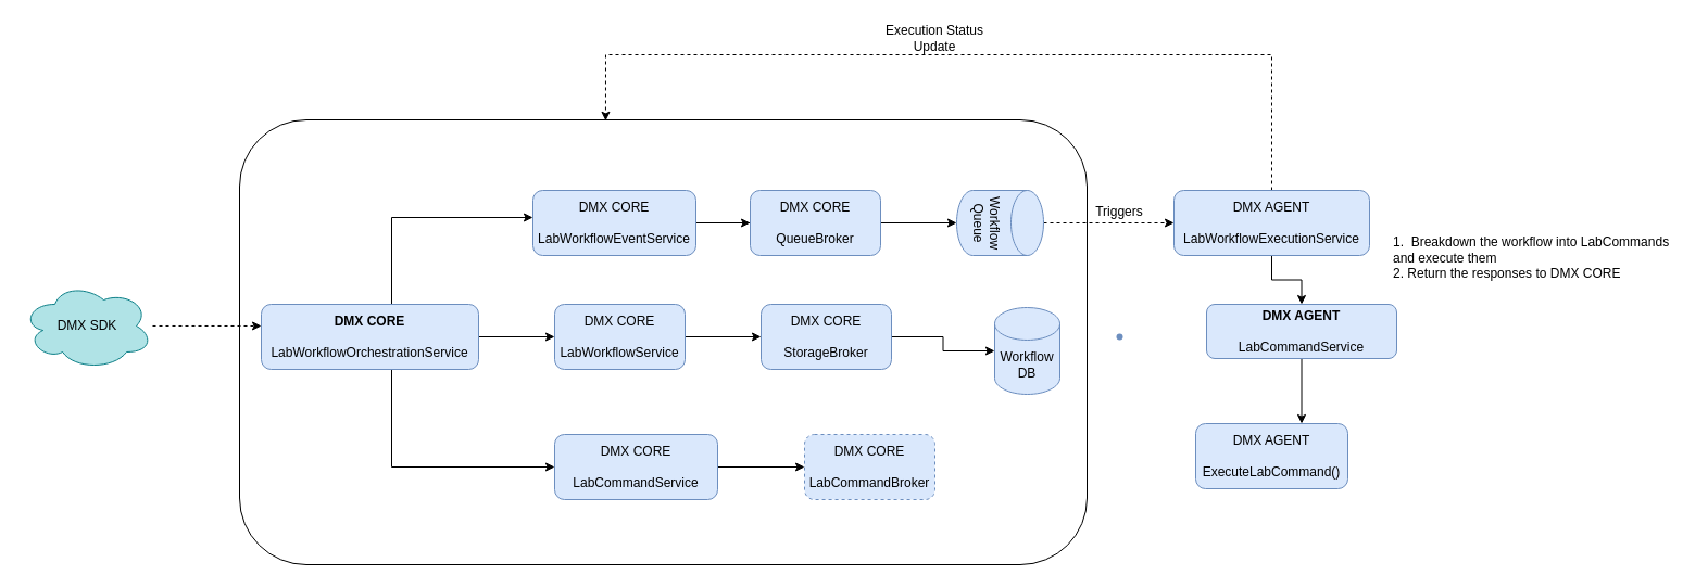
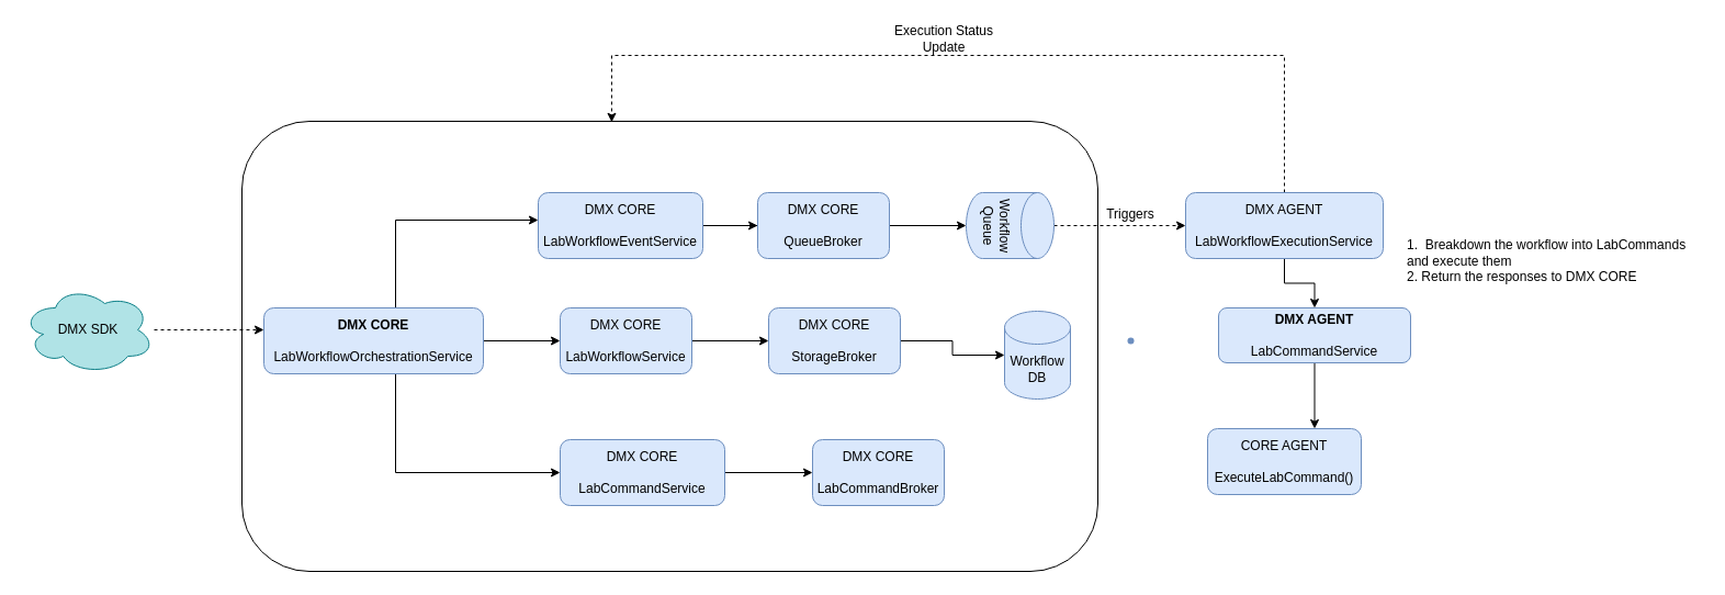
- <mxCell id="24" value="DMX AGENT&lt;br&gt;&lt;br&gt;ExecuteLabCommand()" style="whiteSpace=wrap;html=1;fillColor=#dae8fc;strokeColor=#6c8ebf;rounded=1;" vertex="1" parent="1"><mxGeometry x="1100" y="390" width="140" height="60" as="geometry" /></mxCell>
+ <mxCell id="24" value="CORE AGENT&lt;br&gt;&lt;br&gt;ExecuteLabCommand()" style="whiteSpace=wrap;html=1;fillColor=#dae8fc;strokeColor=#6c8ebf;rounded=1;" vertex="1" parent="1"><mxGeometry x="1100" y="390" width="140" height="60" as="geometry" /></mxCell>
- <mxCell id="28" value="DMX CORE&lt;br&gt;&lt;br&gt;LabCommandBroker" style="whiteSpace=wrap;html=1;fillColor=#dae8fc;strokeColor=#6c8ebf;rounded=1;dashed=1;" vertex="1" parent="1"><mxGeometry x="740" y="400" width="120" height="60" as="geometry" /></mxCell>
+ <mxCell id="28" value="DMX CORE&lt;br&gt;&lt;br&gt;LabCommandBroker" style="whiteSpace=wrap;html=1;fillColor=#dae8fc;strokeColor=#6c8ebf;rounded=1;" vertex="1" parent="1"><mxGeometry x="740" y="400" width="120" height="60" as="geometry" /></mxCell>
